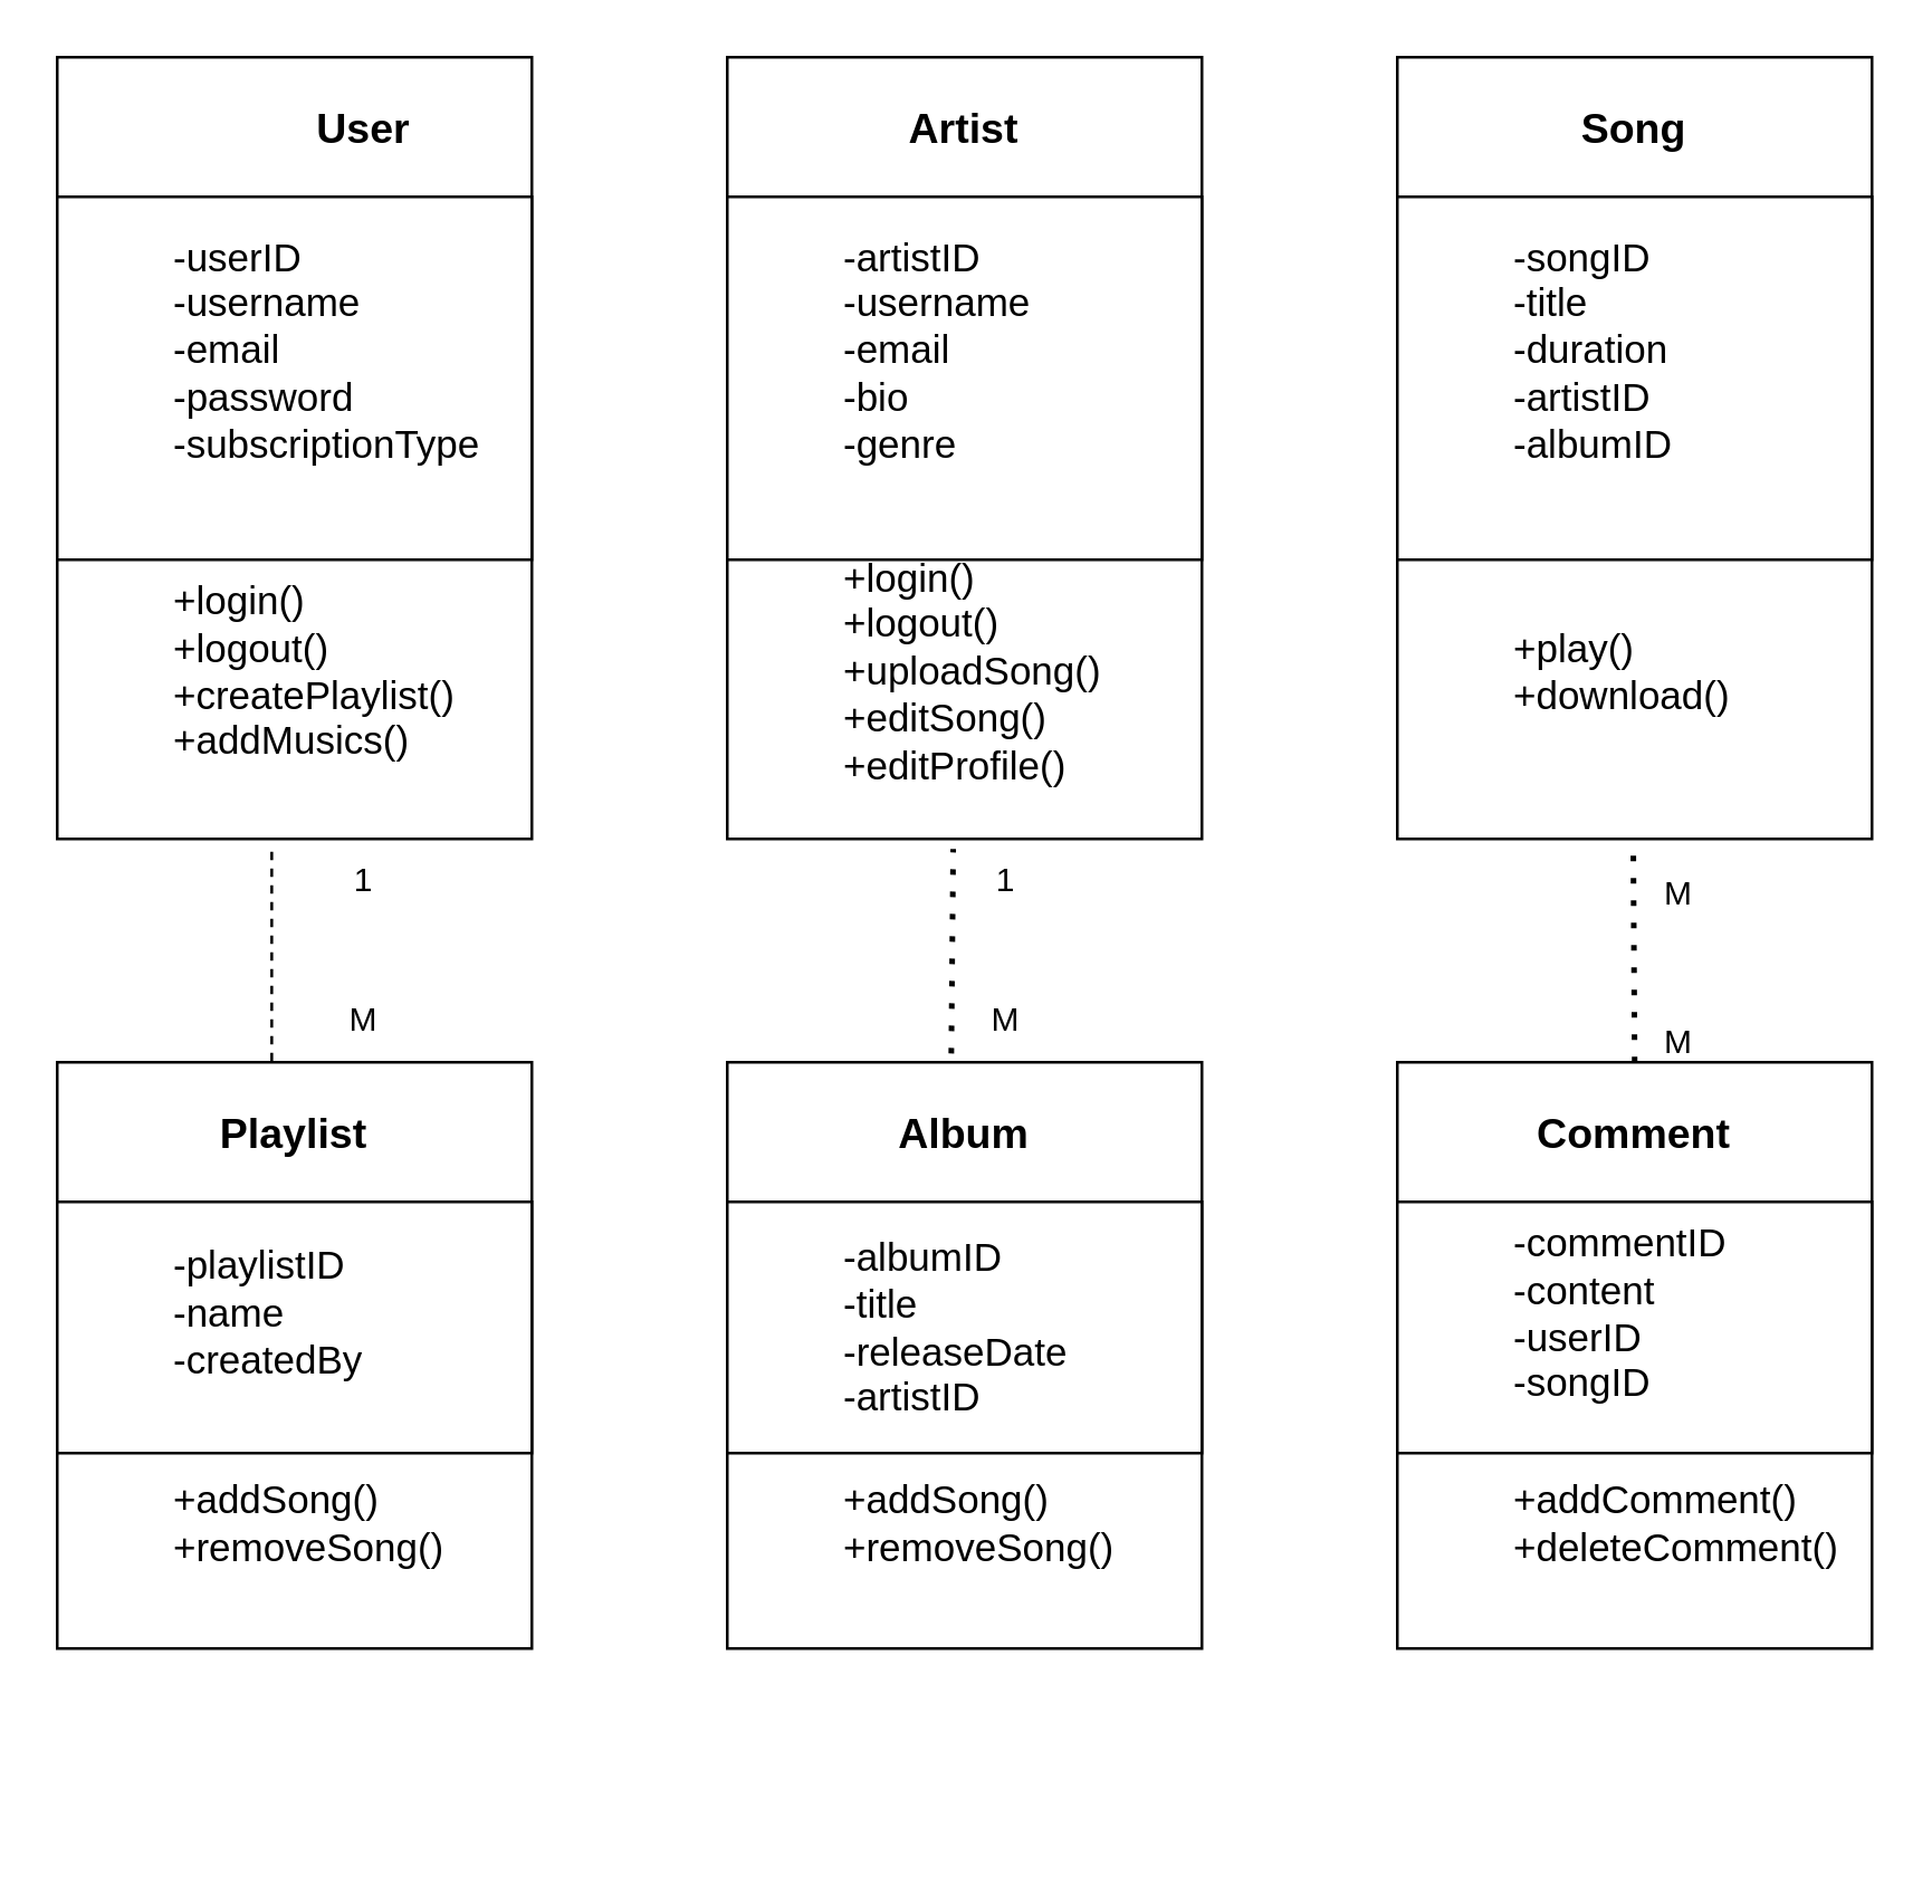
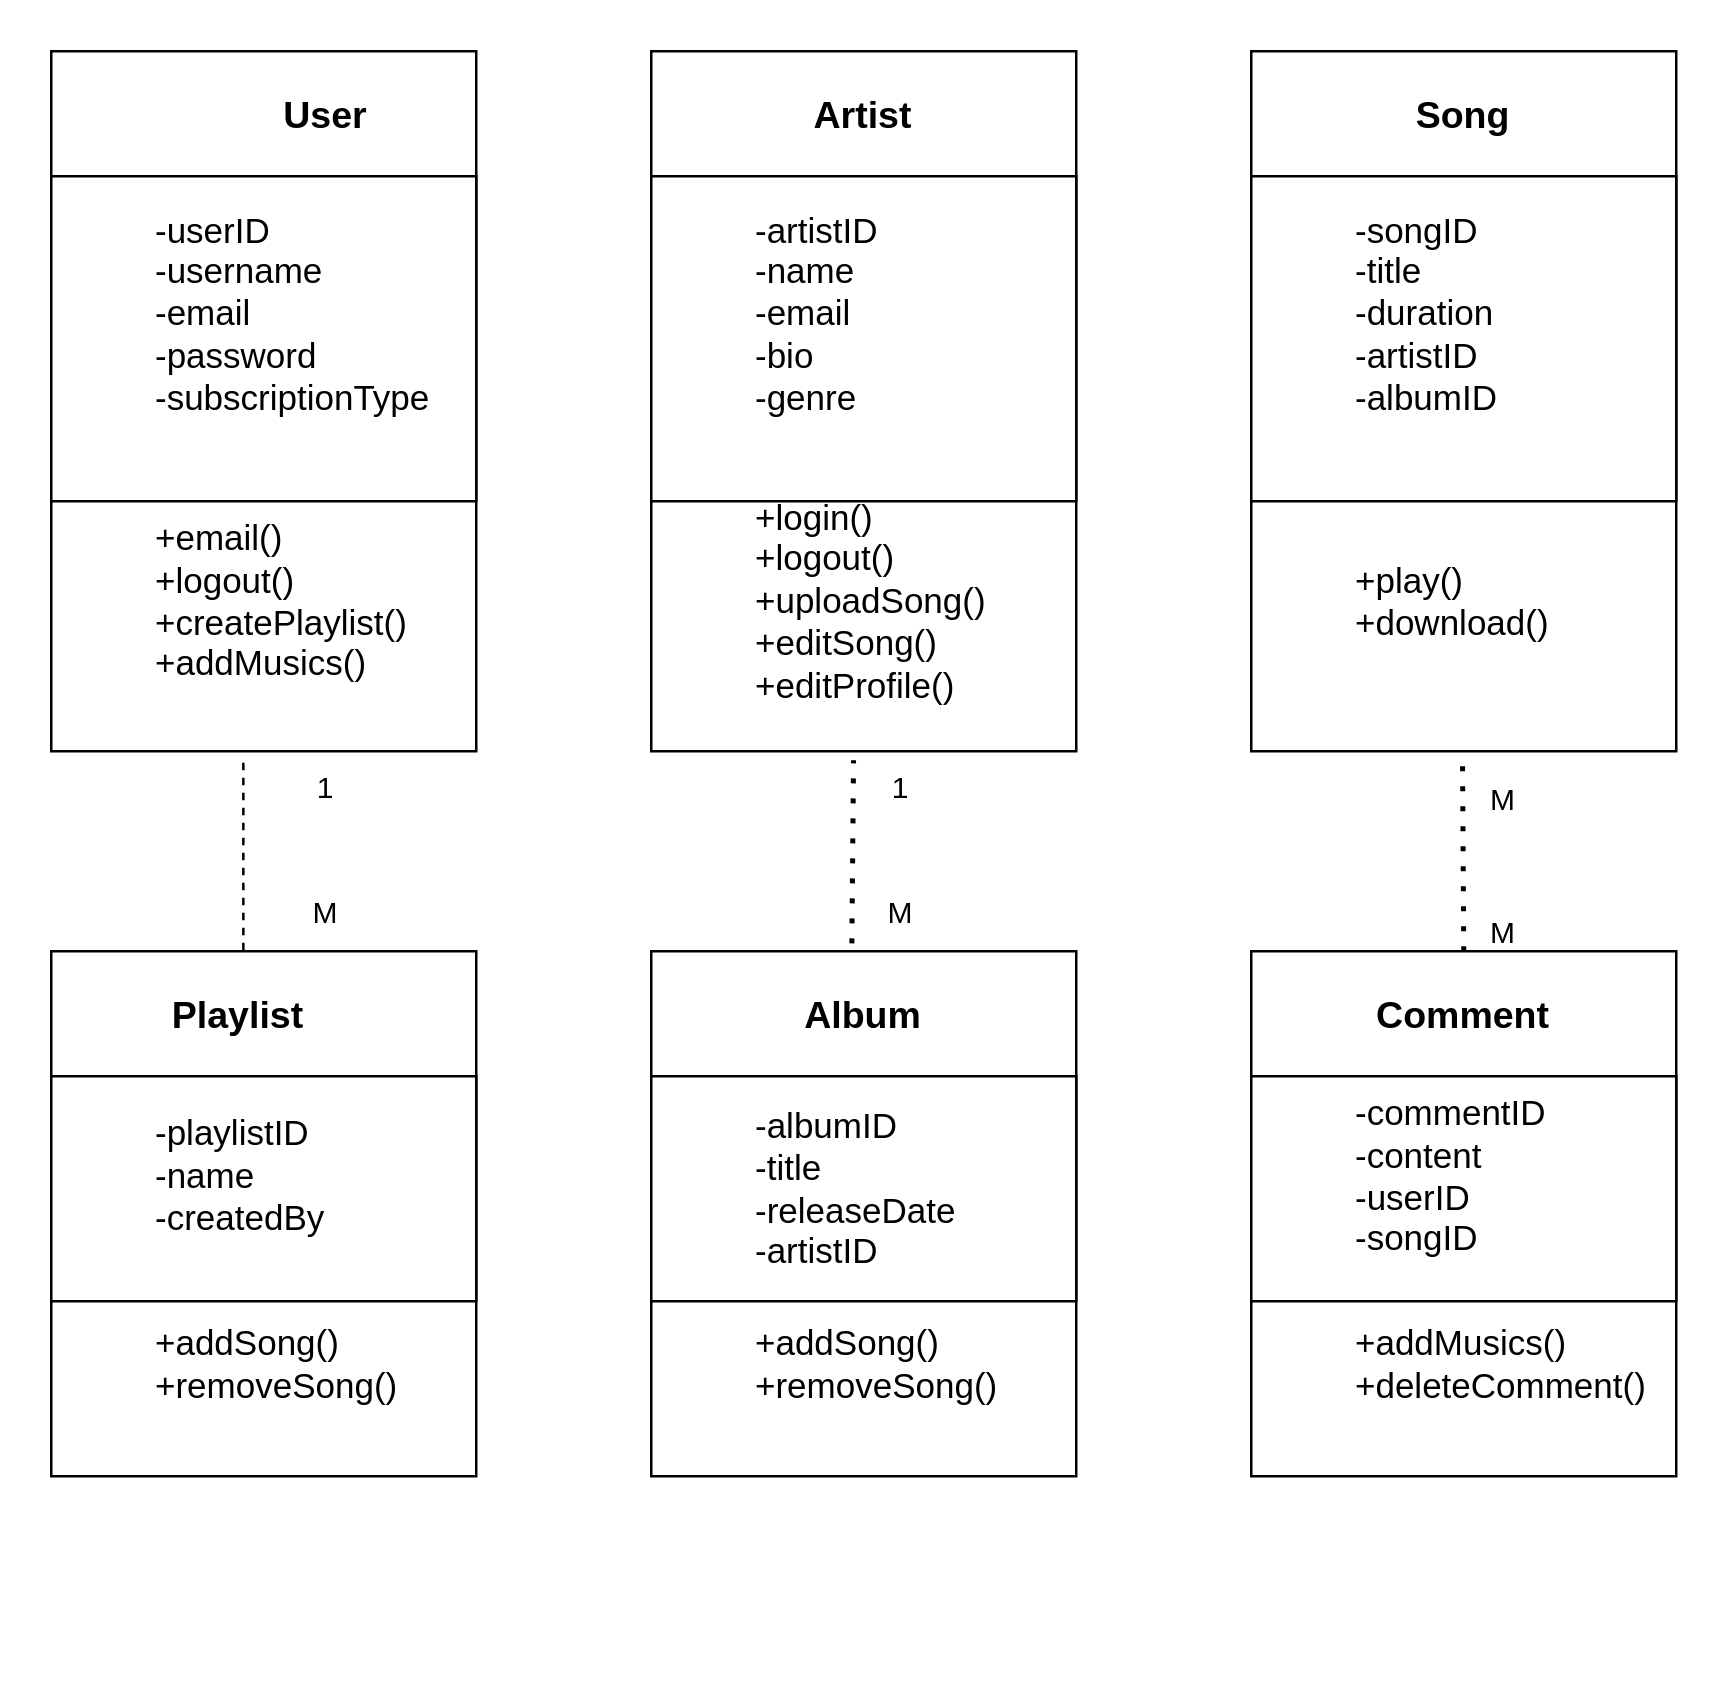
- <mxCell id="29" value="&lt;font style=&quot;font-size: 14px;&quot;&gt;-artistID&lt;/font&gt;&lt;div&gt;&lt;font style=&quot;font-size: 14px;&quot;&gt;-username&lt;/font&gt;&lt;/div&gt;&lt;div&gt;&lt;font style=&quot;font-size: 14px;&quot;&gt;-email&lt;/font&gt;&lt;/div&gt;&lt;div&gt;&lt;font style=&quot;font-size: 14px;&quot;&gt;-bio&lt;/font&gt;&lt;/div&gt;&lt;div&gt;&lt;font style=&quot;font-size: 14px;&quot;&gt;-genre&lt;/font&gt;&lt;/div&gt;" style="text;html=1;align=left;verticalAlign=middle;whiteSpace=wrap;rounded=0;" parent="24" vertex="1"><mxGeometry x="40" y="50" width="130" height="110" as="geometry" /></mxCell>
+ <mxCell id="29" value="&lt;font style=&quot;font-size: 14px;&quot;&gt;-artistID&lt;/font&gt;&lt;div&gt;&lt;font style=&quot;font-size: 14px;&quot;&gt;-name&lt;/font&gt;&lt;/div&gt;&lt;div&gt;&lt;font style=&quot;font-size: 14px;&quot;&gt;-email&lt;/font&gt;&lt;/div&gt;&lt;div&gt;&lt;font style=&quot;font-size: 14px;&quot;&gt;-bio&lt;/font&gt;&lt;/div&gt;&lt;div&gt;&lt;font style=&quot;font-size: 14px;&quot;&gt;-genre&lt;/font&gt;&lt;/div&gt;" style="text;html=1;align=left;verticalAlign=middle;whiteSpace=wrap;rounded=0;" parent="24" vertex="1"><mxGeometry x="40" y="50" width="130" height="110" as="geometry" /></mxCell>
- <mxCell id="8" value="&lt;font style=&quot;font-size: 14px;&quot;&gt;+login()&lt;/font&gt;&lt;div&gt;&lt;font style=&quot;font-size: 14px;&quot;&gt;+logout()&lt;/font&gt;&lt;/div&gt;&lt;div&gt;&lt;font style=&quot;font-size: 14px;&quot;&gt;+createPlaylist()&lt;/font&gt;&lt;/div&gt;&lt;div&gt;&lt;font style=&quot;font-size: 14px;&quot;&gt;+addMusics()&lt;/font&gt;&lt;/div&gt;" style="text;html=1;align=left;verticalAlign=middle;whiteSpace=wrap;rounded=0;" parent="2" vertex="1"><mxGeometry x="40" y="180" width="100" height="80" as="geometry" /></mxCell>
+ <mxCell id="8" value="&lt;font style=&quot;font-size: 14px;&quot;&gt;+email()&lt;/font&gt;&lt;div&gt;&lt;font style=&quot;font-size: 14px;&quot;&gt;+logout()&lt;/font&gt;&lt;/div&gt;&lt;div&gt;&lt;font style=&quot;font-size: 14px;&quot;&gt;+createPlaylist()&lt;/font&gt;&lt;/div&gt;&lt;div&gt;&lt;font style=&quot;font-size: 14px;&quot;&gt;+addMusics()&lt;/font&gt;&lt;/div&gt;" style="text;html=1;align=left;verticalAlign=middle;whiteSpace=wrap;rounded=0;" parent="2" vertex="1"><mxGeometry x="40" y="180" width="100" height="80" as="geometry" /></mxCell>
- <mxCell id="14" value="&lt;font style=&quot;font-size: 15px;&quot;&gt;&lt;b&gt;Playlist&lt;/b&gt;&lt;/font&gt;" style="text;html=1;align=center;verticalAlign=middle;whiteSpace=wrap;rounded=0;" parent="10" vertex="1"><mxGeometry x="55" y="10" width="60" height="30" as="geometry" /></mxCell>
+ <mxCell id="14" value="&lt;font style=&quot;font-size: 15px;&quot;&gt;&lt;b&gt;Playlist&lt;/b&gt;&lt;/font&gt;" style="text;html=1;align=center;verticalAlign=middle;whiteSpace=wrap;rounded=0;" parent="10" vertex="1"><mxGeometry x="45" y="10" width="60" height="30" as="geometry" /></mxCell>
- <mxCell id="37" value="&lt;font style=&quot;font-size: 14px;&quot;&gt;+addComment()&lt;/font&gt;&lt;div&gt;&lt;font style=&quot;font-size: 14px;&quot;&gt;+deleteComment()&lt;/font&gt;&lt;/div&gt;" style="text;html=1;align=left;verticalAlign=middle;whiteSpace=wrap;rounded=0;" parent="31" vertex="1"><mxGeometry x="40" y="130" width="100" height="70" as="geometry" /></mxCell>
+ <mxCell id="37" value="&lt;font style=&quot;font-size: 14px;&quot;&gt;+addMusics()&lt;/font&gt;&lt;div&gt;&lt;font style=&quot;font-size: 14px;&quot;&gt;+deleteComment()&lt;/font&gt;&lt;/div&gt;" style="text;html=1;align=left;verticalAlign=middle;whiteSpace=wrap;rounded=0;" parent="31" vertex="1"><mxGeometry x="40" y="130" width="100" height="70" as="geometry" /></mxCell>
